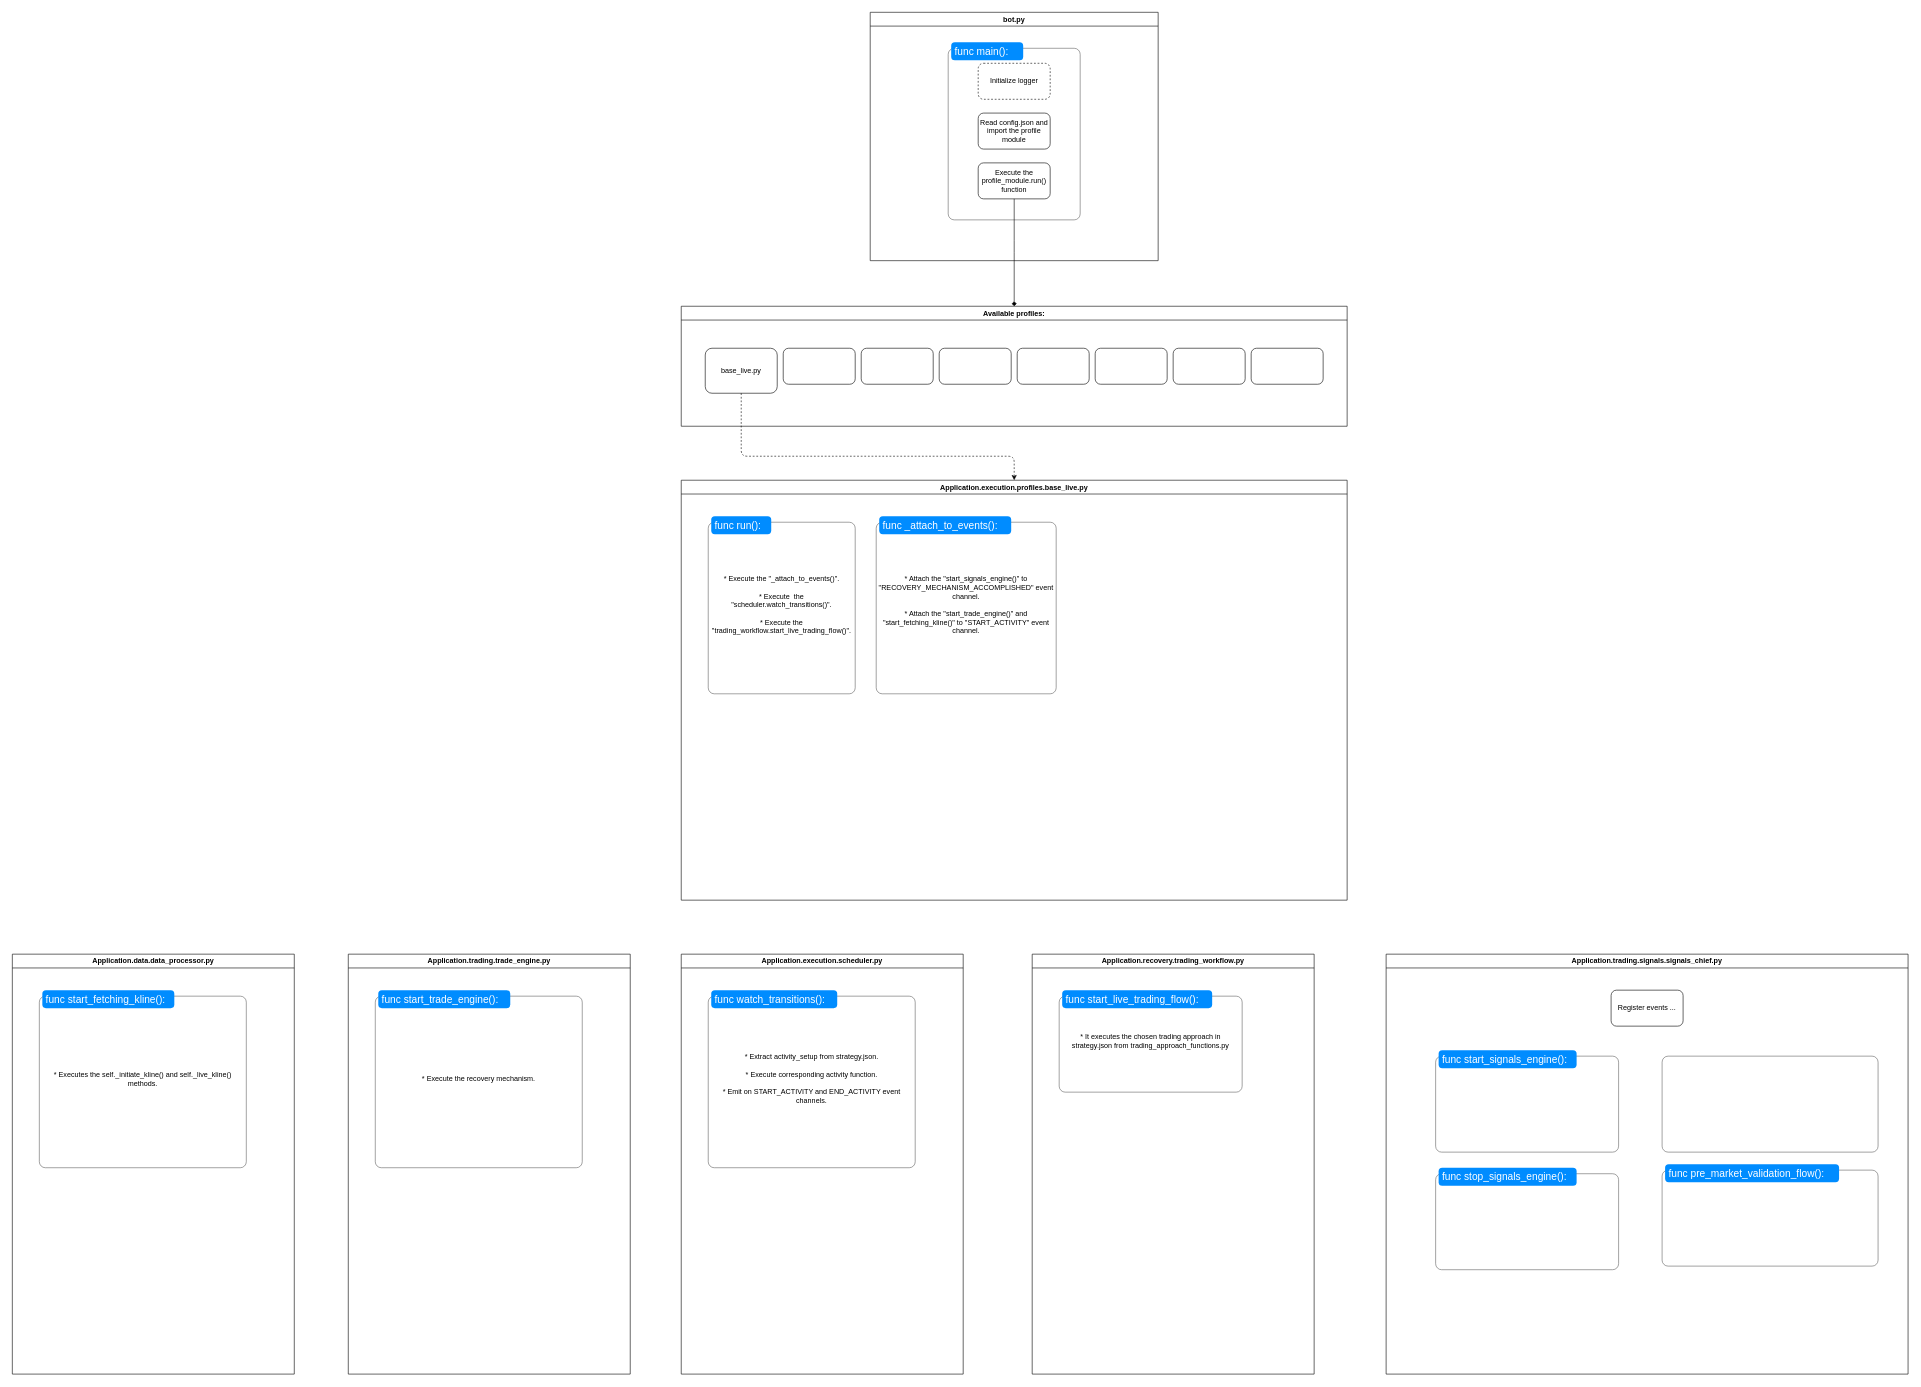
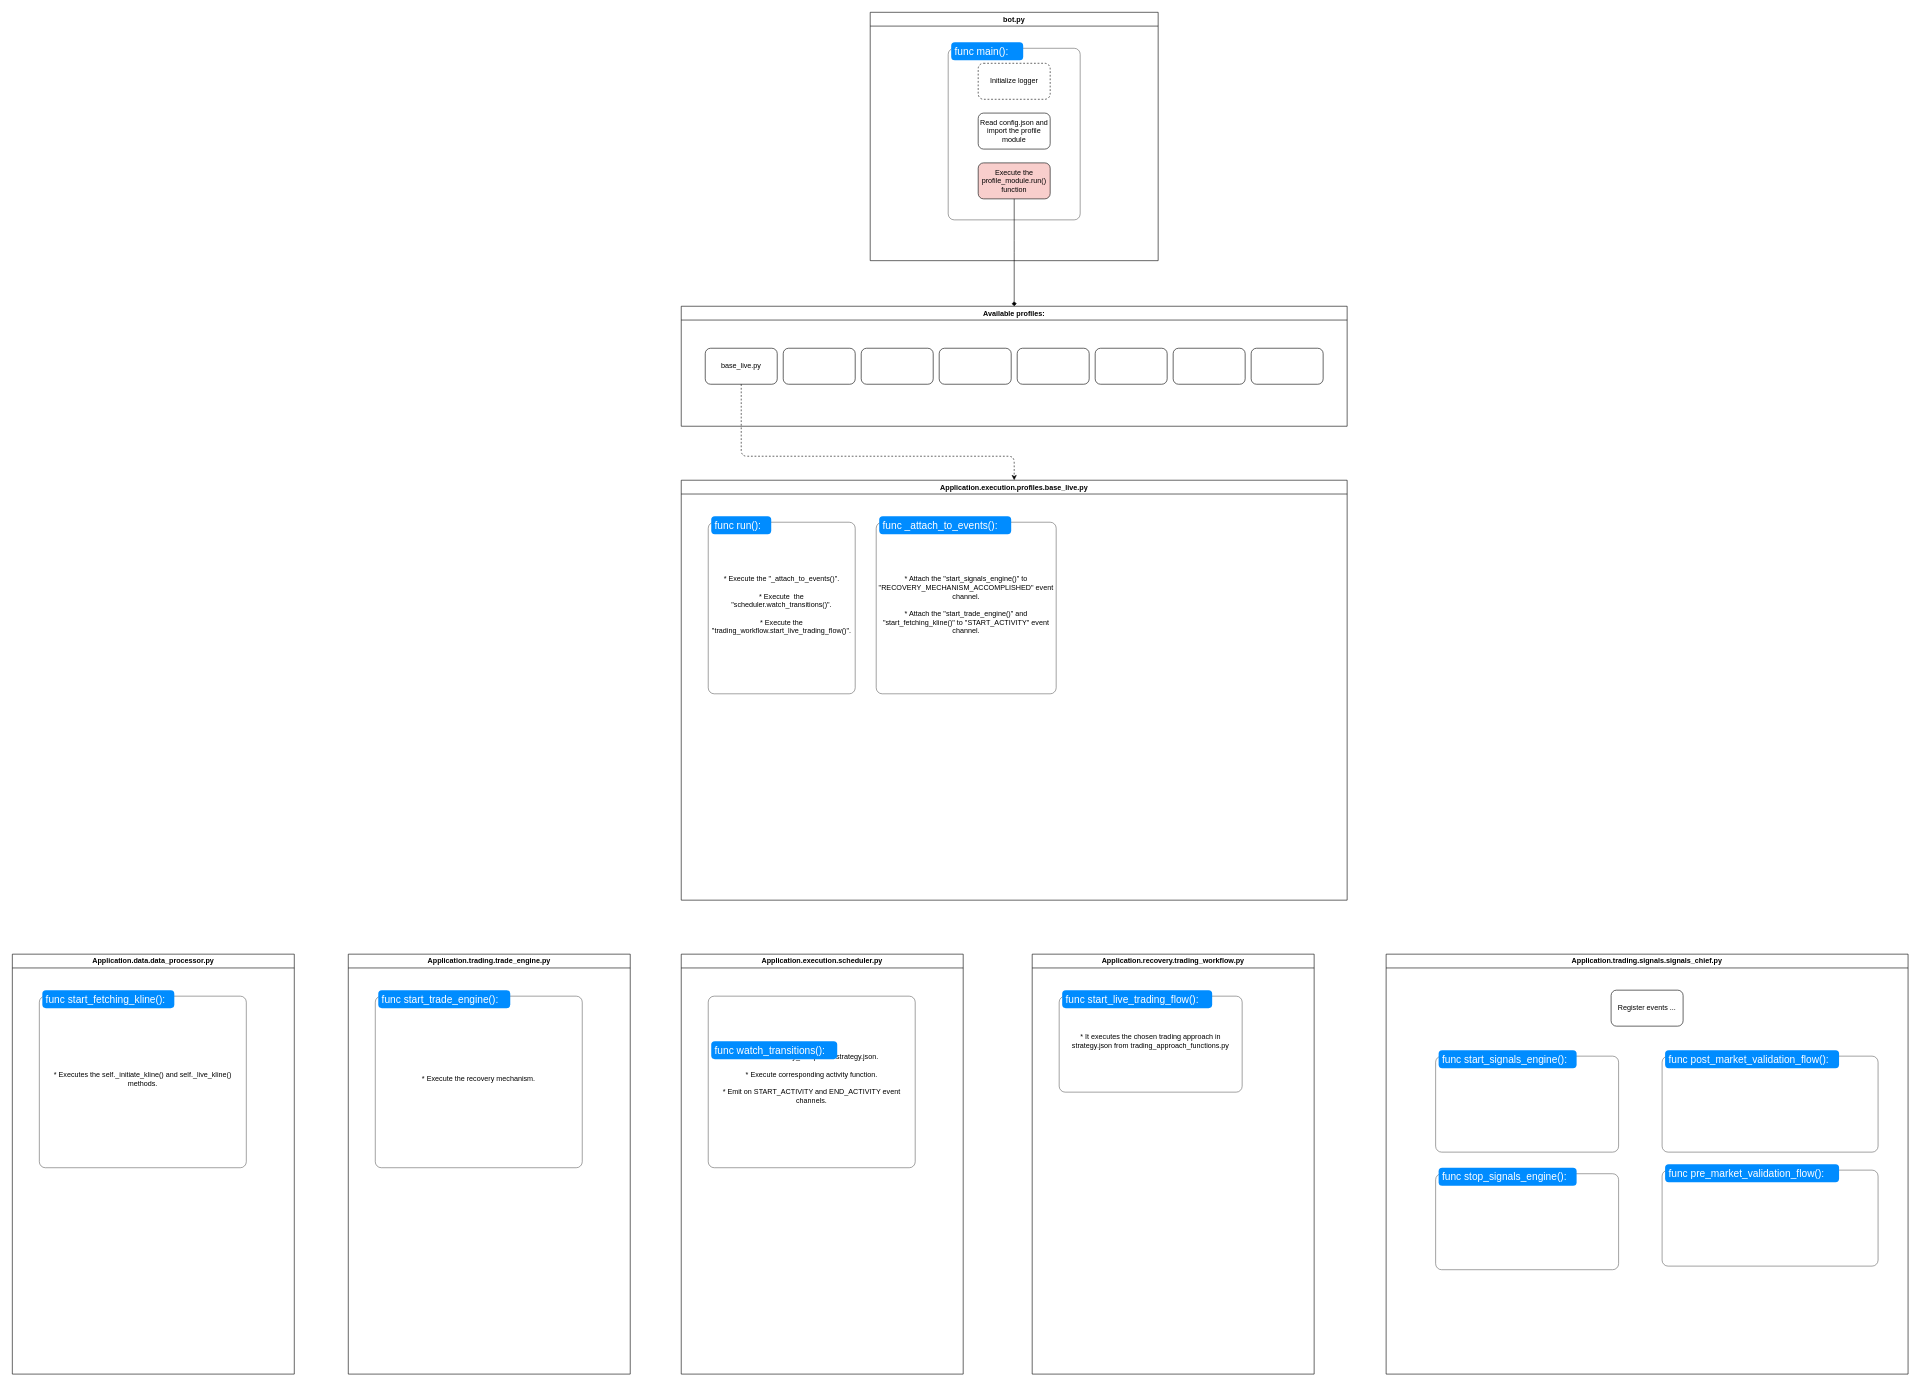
- <mxCell id="7" value="Execute the profile_module.run() function" style="rounded=1;whiteSpace=wrap;html=1;" parent="3" vertex="1"><mxGeometry x="50" y="201" width="120" height="60" as="geometry" /></mxCell>
+ <mxCell id="7" value="Execute the profile_module.run() function" style="rounded=1;whiteSpace=wrap;html=1;fillColor=#f8cecc;" parent="3" vertex="1"><mxGeometry x="50" y="201" width="120" height="60" as="geometry" /></mxCell>
- <mxCell id="9" value="base_live.py" style="rounded=1;whiteSpace=wrap;html=1;" parent="8" vertex="1"><mxGeometry x="40" y="70" width="120" height="75" as="geometry" /></mxCell>
+ <mxCell id="9" value="base_live.py" style="rounded=1;whiteSpace=wrap;html=1;" parent="8" vertex="1"><mxGeometry x="40" y="70" width="120" height="60" as="geometry" /></mxCell>
- <mxCell id="26" value="func watch_transitions():" style="shape=rect;strokeColor=none;fillColor=#008cff;strokeWidth=1;dashed=0;rounded=1;arcSize=20;fontColor=#ffffff;fontSize=17;spacing=2;spacingTop=-2;align=left;autosize=1;spacingLeft=4;resizeWidth=0;resizeHeight=0;perimeter=none;" parent="25" vertex="1"><mxGeometry x="5" width="210" height="30" as="geometry" /></mxCell>
+ <mxCell id="26" value="func watch_transitions():" style="shape=rect;strokeColor=none;fillColor=#008cff;strokeWidth=1;dashed=0;rounded=1;arcSize=20;fontColor=#ffffff;fontSize=17;spacing=2;spacingTop=-2;align=left;autosize=1;spacingLeft=4;resizeWidth=0;resizeHeight=0;perimeter=none;" parent="25" vertex="1"><mxGeometry x="5" y="85" width="210" height="30" as="geometry" /></mxCell>
+ <mxCell id="36" value="func post_market_validation_flow():" style="shape=rect;strokeColor=none;fillColor=#008cff;strokeWidth=1;dashed=0;rounded=1;arcSize=20;fontColor=#ffffff;fontSize=17;spacing=2;spacingTop=-2;align=left;autosize=1;spacingLeft=4;resizeWidth=0;resizeHeight=0;perimeter=none;" vertex="1" parent="35"><mxGeometry x="5" width="290" height="30" as="geometry" /></mxCell>
